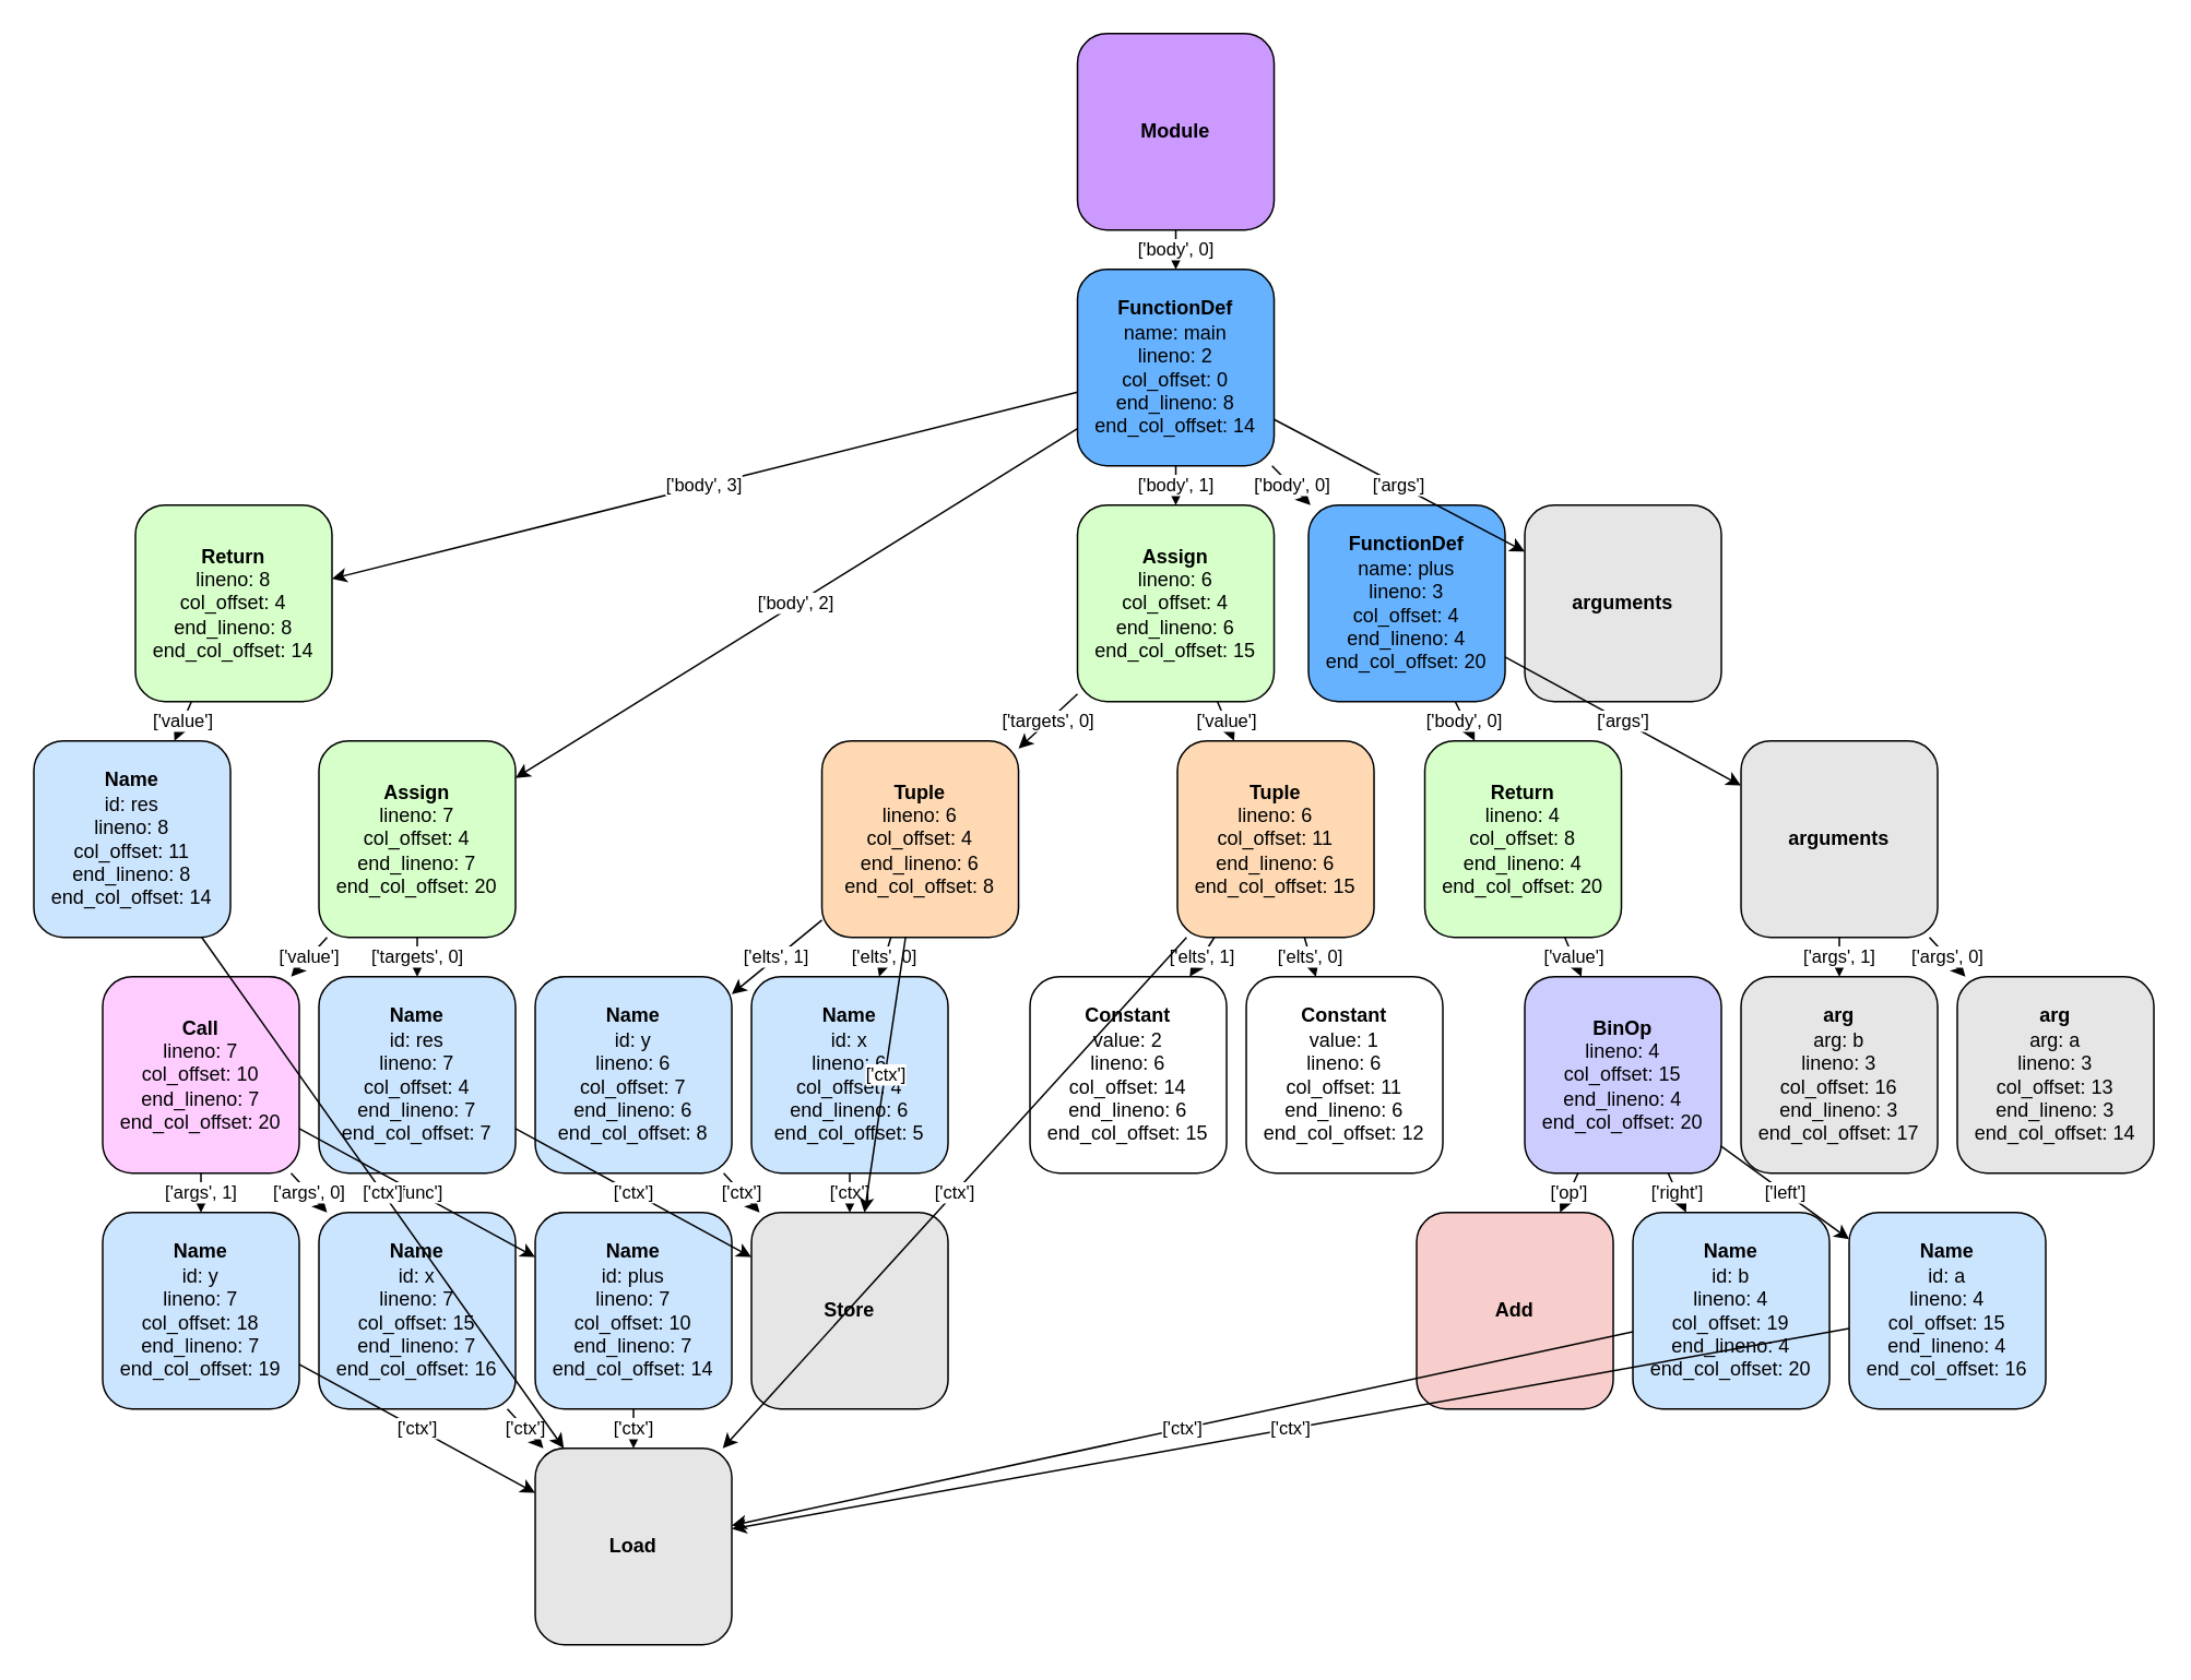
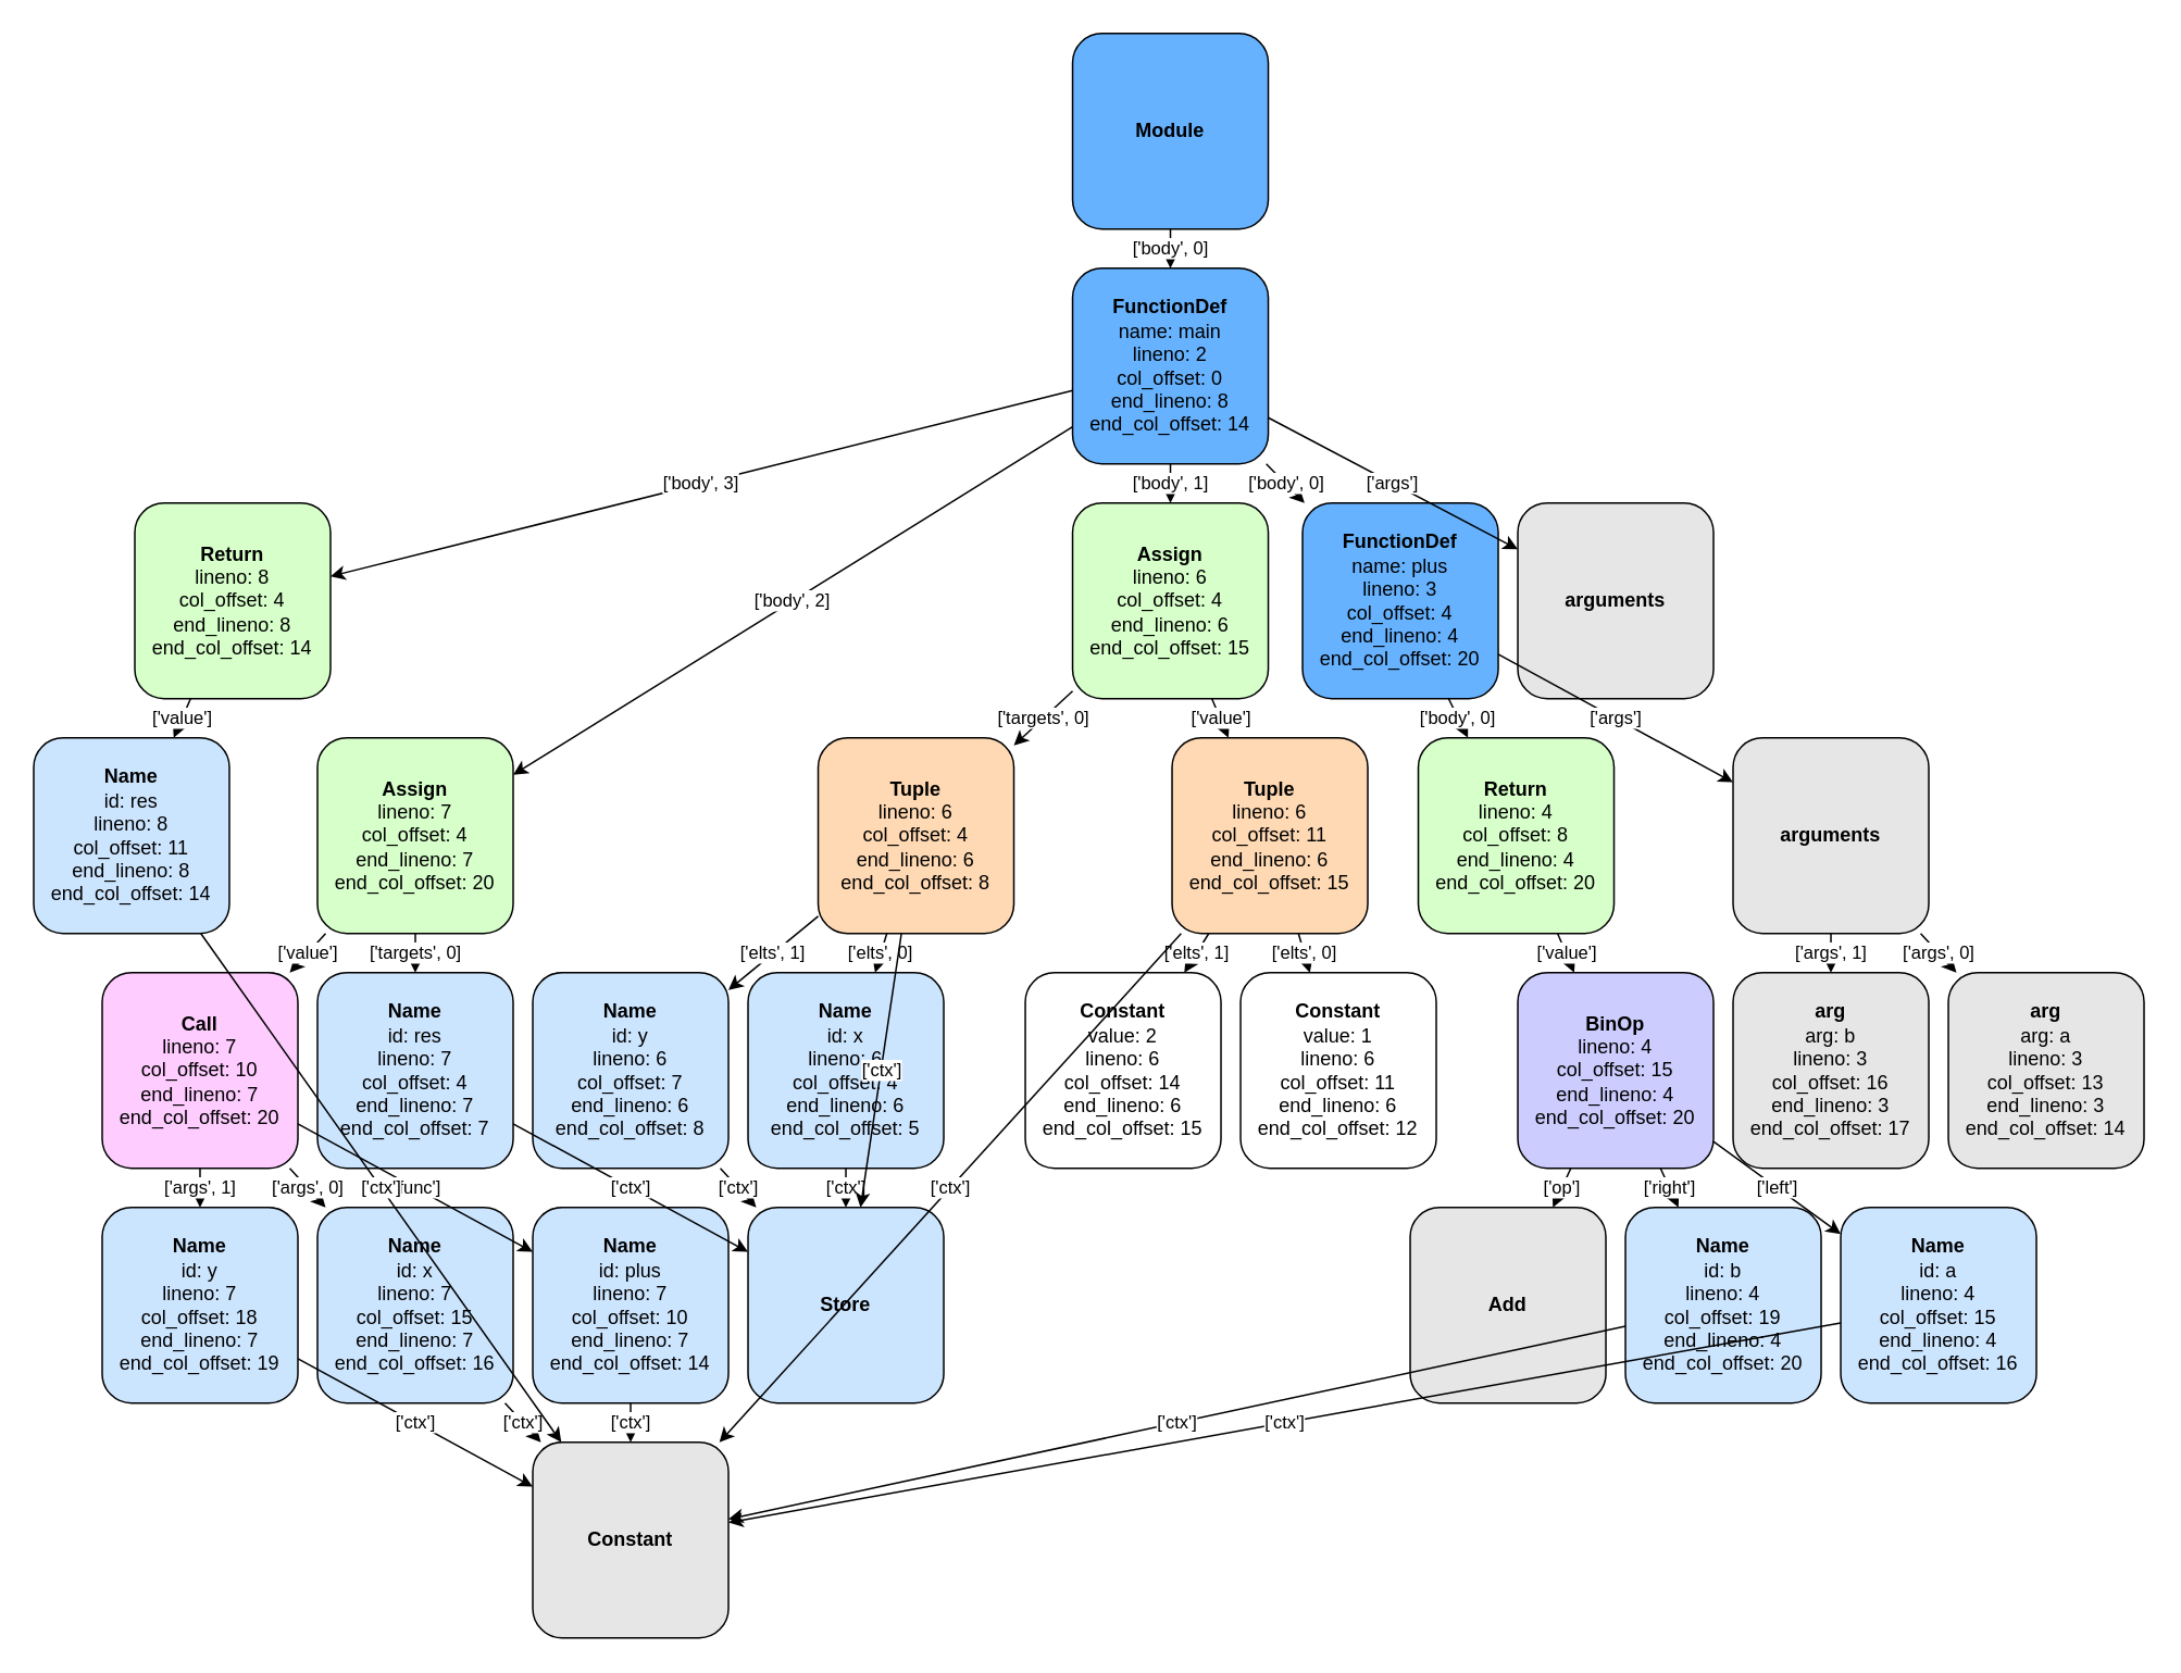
- <mxCell id="2" value="&lt;b&gt;Module&lt;/b&gt;" style="rounded=1;whiteSpace=wrap;html=1;fillColor=#CC99FF;strokeColor=#000000;" parent="1" vertex="1"><mxGeometry x="657.02" y="20" width="120" height="120" as="geometry" /></mxCell>
+ <mxCell id="2" value="&lt;b&gt;Module&lt;/b&gt;" style="rounded=1;whiteSpace=wrap;html=1;fillColor=#66b2ff;strokeColor=#000000;" parent="1" vertex="1"><mxGeometry x="657.02" y="20" width="120" height="120" as="geometry" /></mxCell>
- <mxCell id="18" value="&lt;b&gt;Store&lt;/b&gt;" style="rounded=1;whiteSpace=wrap;html=1;fillColor=#E6E6E6;strokeColor=#000000;" parent="1" vertex="1"><mxGeometry x="458.02" y="740" width="120" height="120" as="geometry" /></mxCell>
+ <mxCell id="18" value="&lt;b&gt;Store&lt;/b&gt;" style="rounded=1;whiteSpace=wrap;html=1;fillColor=#cce5ff;strokeColor=#000000;" parent="1" vertex="1"><mxGeometry x="458.02" y="740" width="120" height="120" as="geometry" /></mxCell>
- <mxCell id="13" value="&lt;b&gt;Add&lt;/b&gt;" style="rounded=1;whiteSpace=wrap;html=1;fillColor=#f8cecc;strokeColor=#000000;" parent="1" vertex="1"><mxGeometry x="864.02" y="740" width="120" height="120" as="geometry" /></mxCell>
+ <mxCell id="13" value="&lt;b&gt;Add&lt;/b&gt;" style="rounded=1;whiteSpace=wrap;html=1;fillColor=#E6E6E6;strokeColor=#000000;" parent="1" vertex="1"><mxGeometry x="864.02" y="740" width="120" height="120" as="geometry" /></mxCell>
- <mxCell id="12" value="&lt;b&gt;Load&lt;/b&gt;" style="rounded=1;whiteSpace=wrap;html=1;fillColor=#E6E6E6;strokeColor=#000000;" parent="1" vertex="1"><mxGeometry x="326.02" y="884" width="120" height="120" as="geometry" /></mxCell>
+ <mxCell id="12" value="&lt;b&gt;Constant&lt;/b&gt;" style="rounded=1;whiteSpace=wrap;html=1;fillColor=#E6E6E6;strokeColor=#000000;" parent="1" vertex="1"><mxGeometry x="326.02" y="884" width="120" height="120" as="geometry" /></mxCell>
